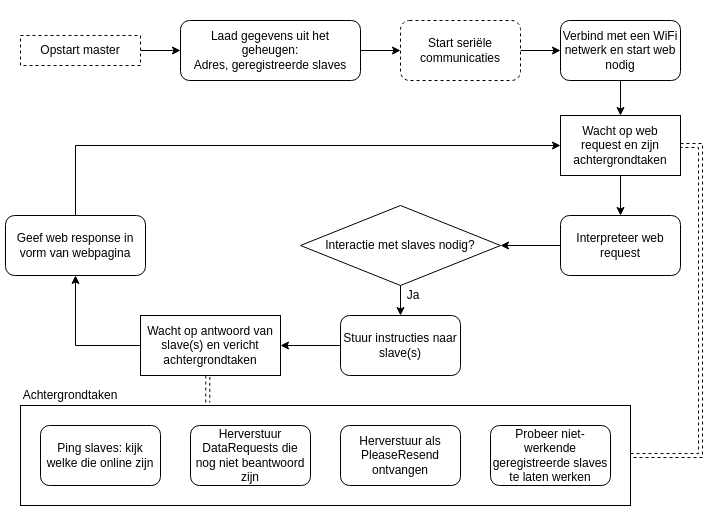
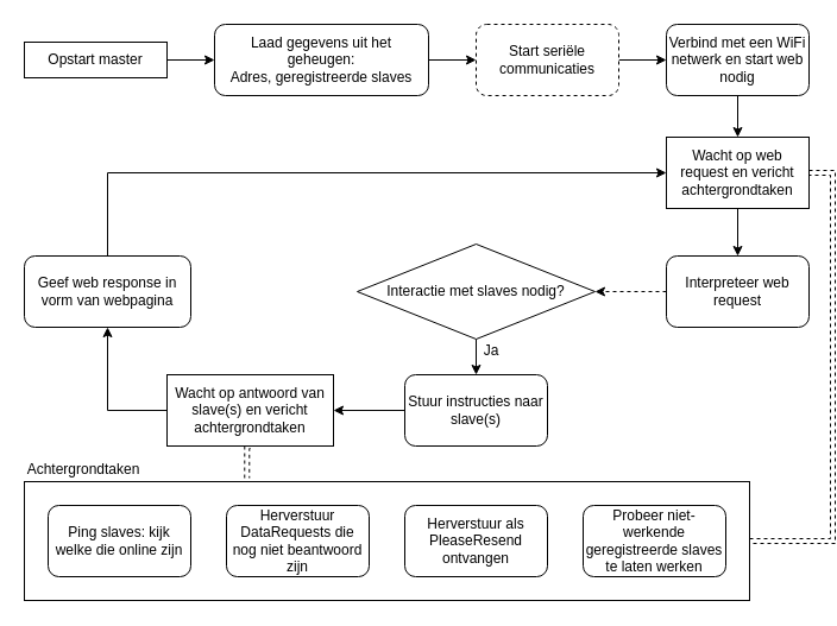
- <mxCell id="3" value="Opstart master&lt;br&gt;" style="rounded=0;whiteSpace=wrap;html=1;dashed=1;" vertex="1" parent="1"><mxGeometry x="20" y="35" width="120" height="30" as="geometry" /></mxCell>
+ <mxCell id="3" value="Opstart master&lt;br&gt;" style="rounded=0;whiteSpace=wrap;html=1;" vertex="1" parent="1"><mxGeometry x="20" y="35" width="120" height="30" as="geometry" /></mxCell>
- <mxCell id="12" value="Wacht op web request en zijn achtergrondtaken" style="rounded=0;whiteSpace=wrap;html=1;" vertex="1" parent="1"><mxGeometry x="560" y="115" width="120" height="60" as="geometry" /></mxCell>
+ <mxCell id="12" value="Wacht op web request en vericht achtergrondtaken" style="rounded=0;whiteSpace=wrap;html=1;" vertex="1" parent="1"><mxGeometry x="560" y="115" width="120" height="60" as="geometry" /></mxCell>
- <mxCell id="16" value="Geef web response in vorm van webpagina" style="rounded=1;whiteSpace=wrap;html=1;" vertex="1" parent="1"><mxGeometry x="5" y="215" width="140" height="60" as="geometry" /></mxCell>
+ <mxCell id="16" value="Geef web response in vorm van webpagina" style="rounded=1;whiteSpace=wrap;html=1;" vertex="1" parent="1"><mxGeometry x="20" y="215" width="140" height="60" as="geometry" /></mxCell>
- <mxCell id="13" style="edgeStyle=orthogonalEdgeStyle;rounded=0;orthogonalLoop=1;jettySize=auto;html=1;exitX=0;exitY=0.5;exitDx=0;exitDy=0;entryX=1;entryY=0.5;entryDx=0;entryDy=0;" edge="1" parent="1" source="14" target="18"><mxGeometry relative="1" as="geometry" /></mxCell>
+ <mxCell id="13" style="edgeStyle=orthogonalEdgeStyle;rounded=0;orthogonalLoop=1;jettySize=auto;html=1;exitX=0;exitY=0.5;exitDx=0;exitDy=0;entryX=1;entryY=0.5;entryDx=0;entryDy=0;dashed=1;" edge="1" parent="1" source="14" target="18"><mxGeometry relative="1" as="geometry" /></mxCell>
